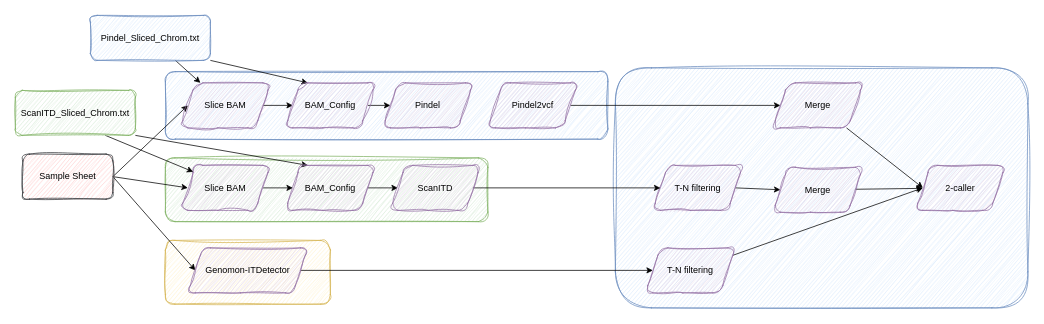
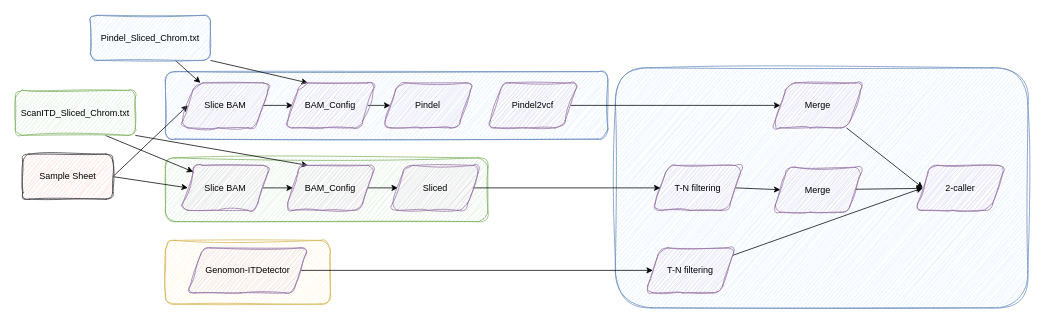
- <mxCell id="34" value="ScanITD" style="shape=parallelogram;perimeter=parallelogramPerimeter;whiteSpace=wrap;html=1;fixedSize=1;rounded=1;sketch=1;curveFitting=1;jiggle=2;fillColor=#e1d5e7;strokeColor=#9673a6;" parent="1" vertex="1"><mxGeometry x="520" y="220" width="120" height="60" as="geometry" /></mxCell>
+ <mxCell id="34" value="Sliced" style="shape=parallelogram;perimeter=parallelogramPerimeter;whiteSpace=wrap;html=1;fixedSize=1;rounded=1;sketch=1;curveFitting=1;jiggle=2;fillColor=#e1d5e7;strokeColor=#9673a6;" parent="1" vertex="1"><mxGeometry x="520" y="220" width="120" height="60" as="geometry" /></mxCell>
- <mxCell id="8" style="edgeStyle=none;html=1;exitX=1;exitY=0.5;exitDx=0;exitDy=0;entryX=0;entryY=0.5;entryDx=0;entryDy=0;" parent="1" source="9" target="26" edge="1"><mxGeometry relative="1" as="geometry" /></mxCell>
